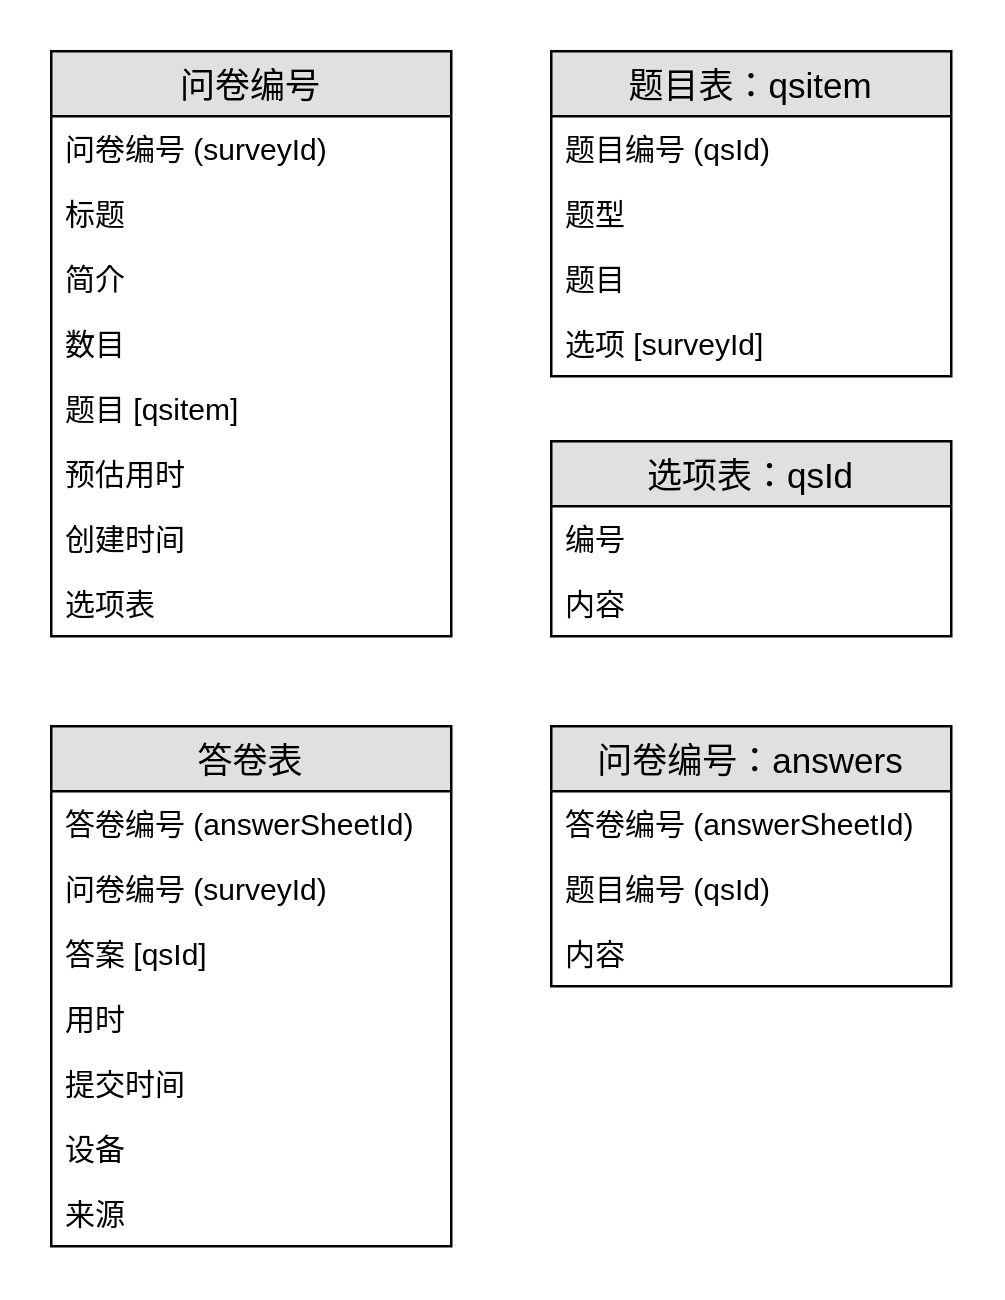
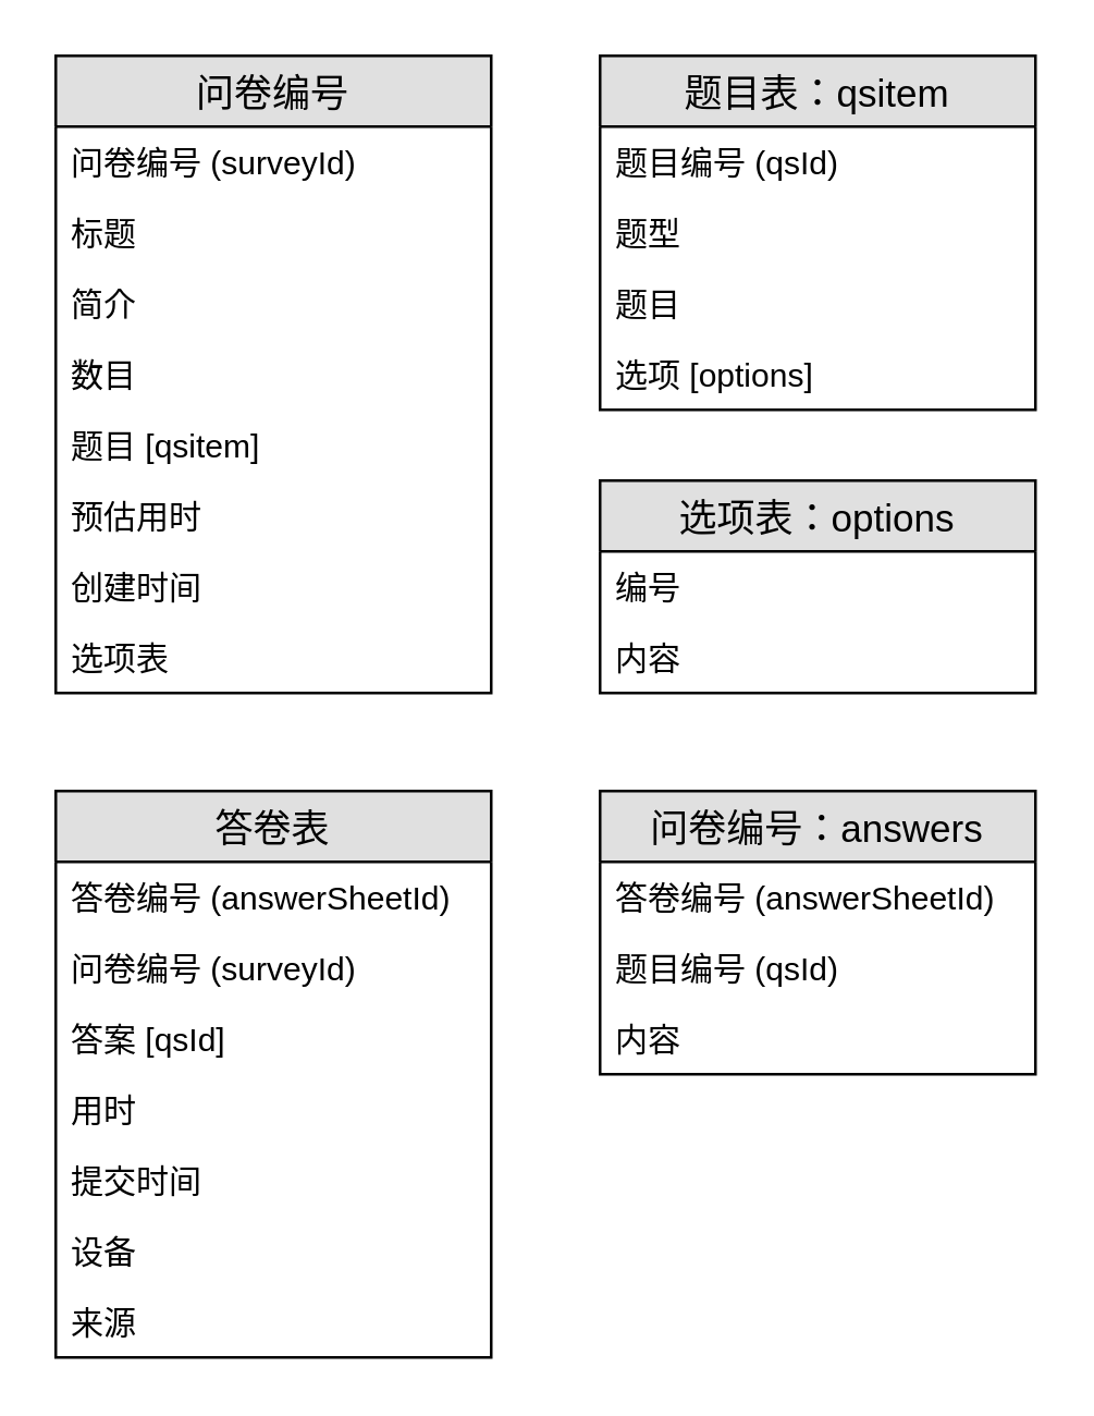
- <mxCell id="15" value="选项 [surveyId]" style="text;strokeColor=none;fillColor=none;spacingLeft=4;spacingRight=4;overflow=hidden;rotatable=0;points=[[0,0.5],[1,0.5]];portConstraint=eastwest;fontSize=12;" vertex="1" parent="11"><mxGeometry y="104" width="160" height="26" as="geometry" /></mxCell>
+ <mxCell id="15" value="选项 [options]" style="text;strokeColor=none;fillColor=none;spacingLeft=4;spacingRight=4;overflow=hidden;rotatable=0;points=[[0,0.5],[1,0.5]];portConstraint=eastwest;fontSize=12;" vertex="1" parent="11"><mxGeometry y="104" width="160" height="26" as="geometry" /></mxCell>
- <mxCell id="16" value="选项表：qsId" style="swimlane;fontStyle=0;childLayout=stackLayout;horizontal=1;startSize=26;fillColor=#e0e0e0;horizontalStack=0;resizeParent=1;resizeParentMax=0;resizeLast=0;collapsible=1;marginBottom=0;swimlaneFillColor=#ffffff;align=center;fontSize=14;" vertex="1" parent="1"><mxGeometry x="220" y="176" width="160" height="78" as="geometry" /></mxCell>
+ <mxCell id="16" value="选项表：options" style="swimlane;fontStyle=0;childLayout=stackLayout;horizontal=1;startSize=26;fillColor=#e0e0e0;horizontalStack=0;resizeParent=1;resizeParentMax=0;resizeLast=0;collapsible=1;marginBottom=0;swimlaneFillColor=#ffffff;align=center;fontSize=14;" vertex="1" parent="1"><mxGeometry x="220" y="176" width="160" height="78" as="geometry" /></mxCell>
